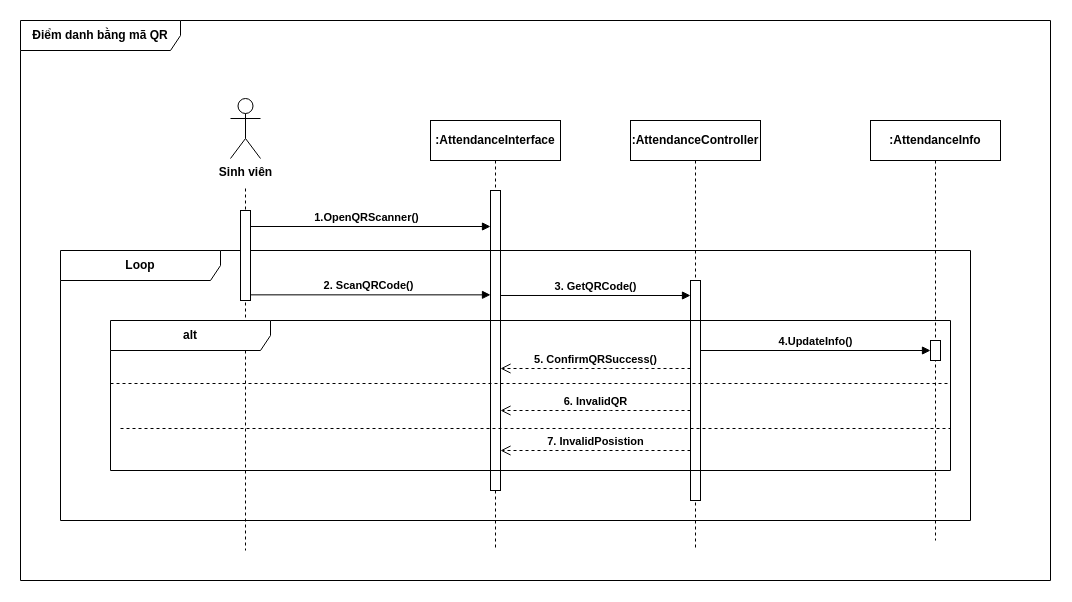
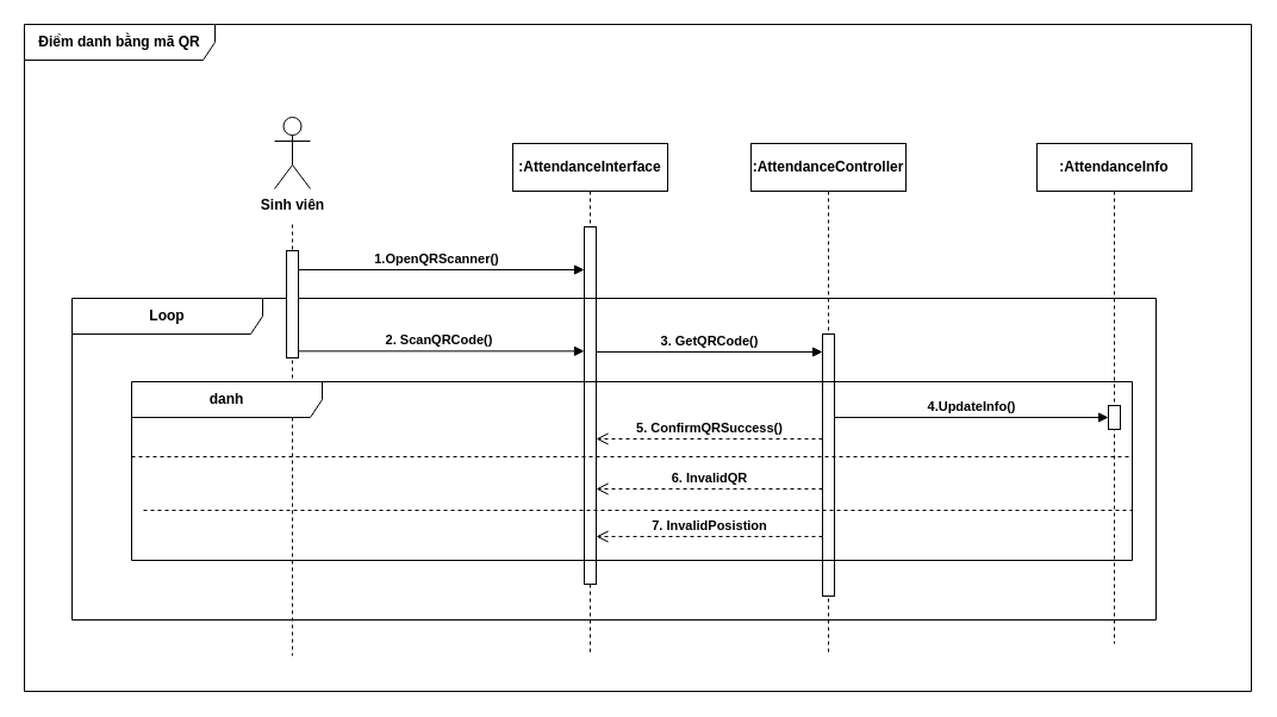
- <mxCell id="18" value="&lt;b&gt;alt&lt;/b&gt;" style="shape=umlFrame;whiteSpace=wrap;html=1;pointerEvents=0;recursiveResize=0;container=1;collapsible=0;width=160;" vertex="1" parent="1"><mxGeometry x="110" y="320" width="840" height="150" as="geometry" /></mxCell>
+ <mxCell id="18" value="&lt;b&gt;danh&lt;/b&gt;" style="shape=umlFrame;whiteSpace=wrap;html=1;pointerEvents=0;recursiveResize=0;container=1;collapsible=0;width=160;" vertex="1" parent="1"><mxGeometry x="110" y="320" width="840" height="150" as="geometry" /></mxCell>
